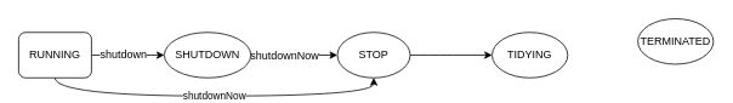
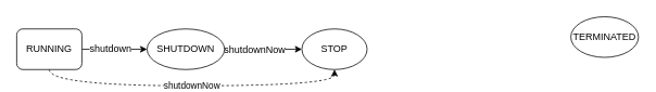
- <mxCell id="9" style="edgeStyle=orthogonalEdgeStyle;curved=1;rounded=0;orthogonalLoop=1;jettySize=auto;html=1;exitX=1;exitY=0.5;exitDx=0;exitDy=0;entryX=0;entryY=0.5;entryDx=0;entryDy=0;" edge="1" parent="1" source="10" target="11"><mxGeometry relative="1" as="geometry" /></mxCell>
- <mxCell id="11" value="TIDYING" style="ellipse;whiteSpace=wrap;html=1;" vertex="1" parent="1"><mxGeometry x="540" y="35" width="83" height="50" as="geometry" /></mxCell>
- <mxCell id="4" value="shutdownNow" style="edgeStyle=orthogonalEdgeStyle;curved=1;rounded=0;orthogonalLoop=1;jettySize=auto;html=1;exitX=0.5;exitY=1;exitDx=0;exitDy=0;entryX=0.5;entryY=1;entryDx=0;entryDy=0;" edge="1" parent="1" source="5" target="10"><mxGeometry relative="1" as="geometry" /></mxCell>
+ <mxCell id="4" value="shutdownNow" style="edgeStyle=orthogonalEdgeStyle;curved=1;rounded=0;orthogonalLoop=1;jettySize=auto;html=1;exitX=0.5;exitY=1;exitDx=0;exitDy=0;entryX=0.5;entryY=1;entryDx=0;entryDy=0;dashed=1;" edge="1" parent="1" source="5" target="10"><mxGeometry relative="1" as="geometry" /></mxCell>
